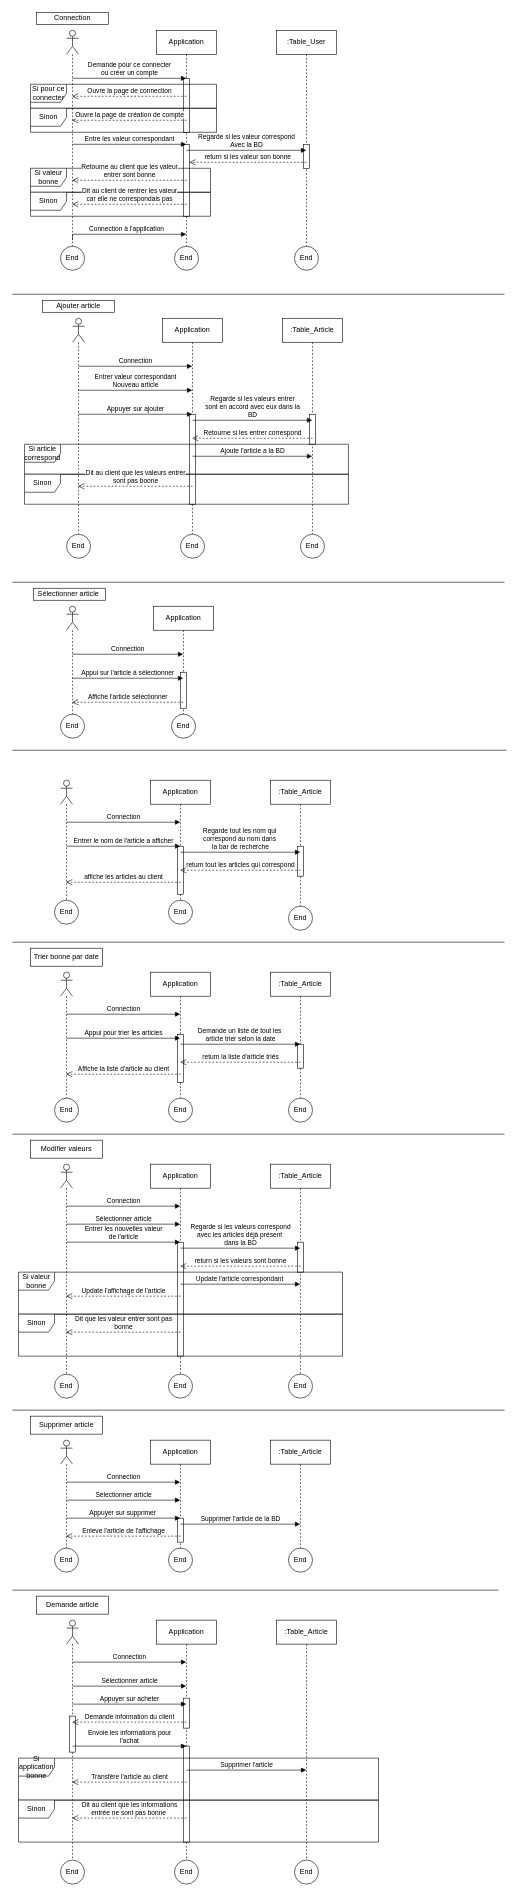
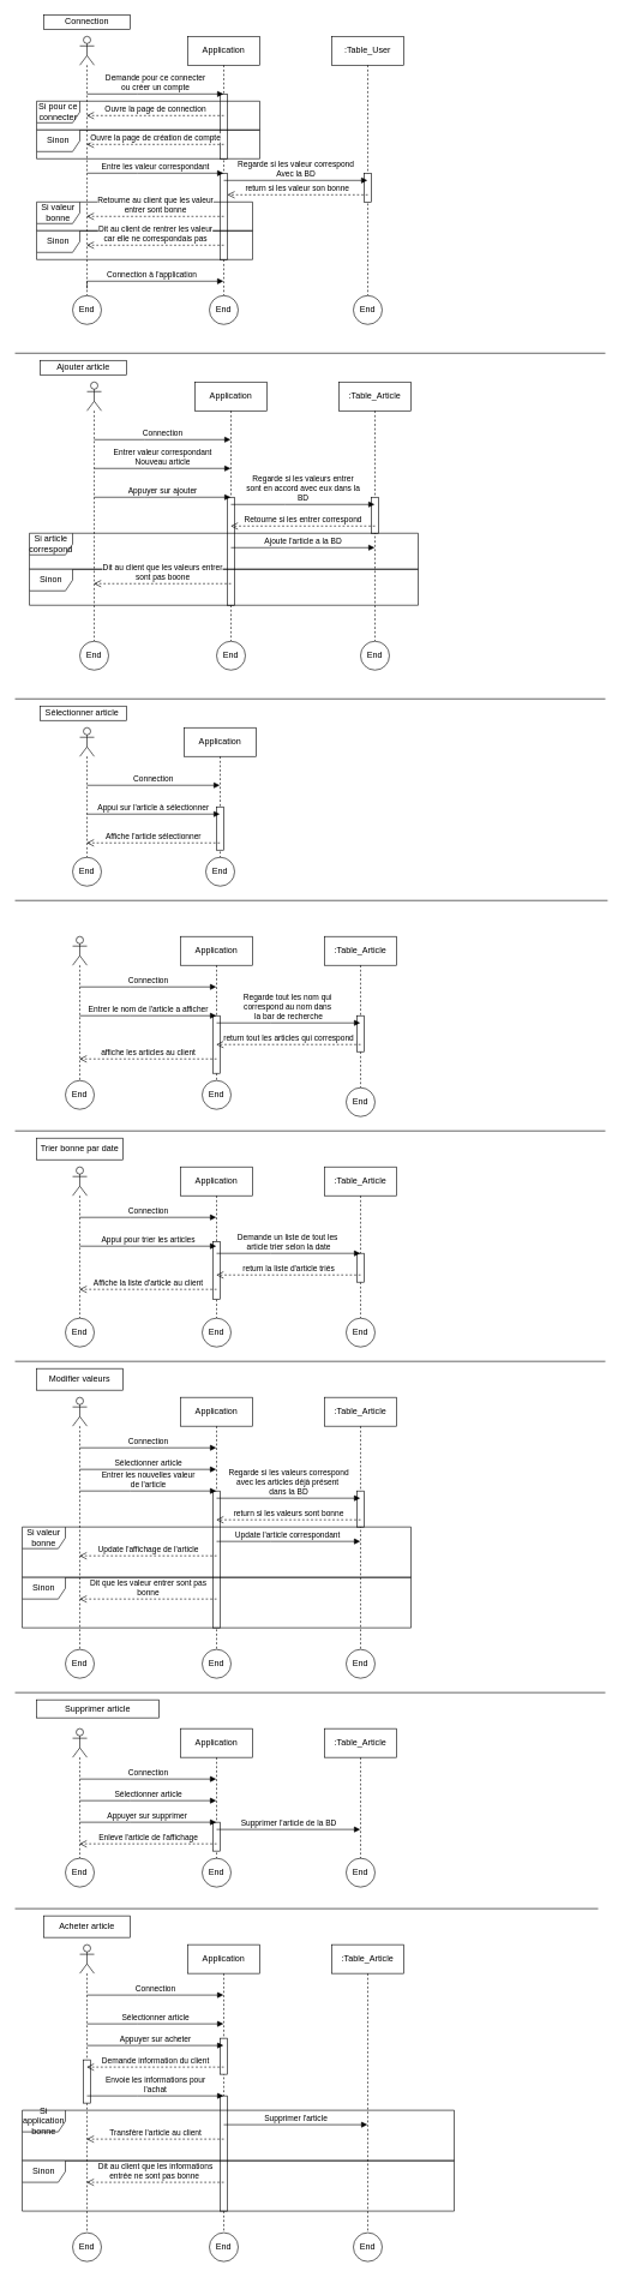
- <mxCell id="27" value="Ajouter article" style="rounded=0;whiteSpace=wrap;html=1;" vertex="1" parent="1"><mxGeometry x="70" y="500" width="120" height="20" as="geometry" /></mxCell>
+ <mxCell id="27" value="Ajouter article" style="rounded=0;whiteSpace=wrap;html=1;" vertex="1" parent="1"><mxGeometry x="55" y="500" width="120" height="20" as="geometry" /></mxCell>
- <mxCell id="104" value="Supprimer article" style="rounded=0;whiteSpace=wrap;html=1;" vertex="1" parent="1"><mxGeometry x="50" y="2360" width="120" height="30" as="geometry" /></mxCell>
+ <mxCell id="104" value="Supprimer article" style="rounded=0;whiteSpace=wrap;html=1;" vertex="1" parent="1"><mxGeometry x="50" y="2360" width="170" height="25" as="geometry" /></mxCell>
- <mxCell id="120" value="Demande article" style="rounded=0;whiteSpace=wrap;html=1;" vertex="1" parent="1"><mxGeometry x="60" y="2660" width="120" height="30" as="geometry" /></mxCell>
+ <mxCell id="120" value="Acheter article" style="rounded=0;whiteSpace=wrap;html=1;" vertex="1" parent="1"><mxGeometry x="60" y="2660" width="120" height="30" as="geometry" /></mxCell>
